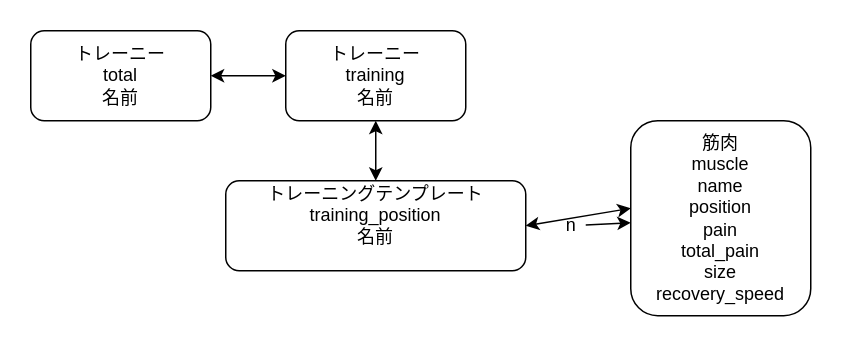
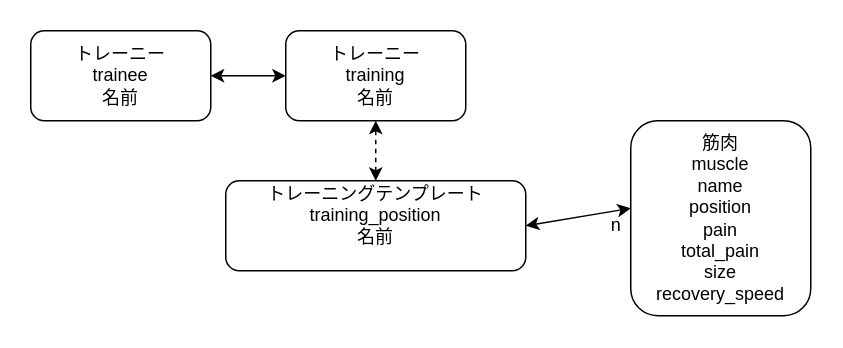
- <mxCell id="3" value="トレーニー&lt;br&gt;total&lt;br&gt;名前&lt;br&gt;" style="rounded=1;whiteSpace=wrap;html=1;" parent="1" vertex="1"><mxGeometry x="20" y="20" width="120" height="60" as="geometry" /></mxCell>
+ <mxCell id="3" value="トレーニー&lt;br&gt;trainee&lt;br&gt;名前&lt;br&gt;" style="rounded=1;whiteSpace=wrap;html=1;" parent="1" vertex="1"><mxGeometry x="20" y="20" width="120" height="60" as="geometry" /></mxCell>
- <mxCell id="8" value="" style="endArrow=classic;startArrow=classic;html=1;exitX=0.5;exitY=0;exitDx=0;exitDy=0;entryX=0.5;entryY=1;entryDx=0;entryDy=0;" edge="1" parent="1" source="7" target="2"><mxGeometry width="50" height="50" relative="1" as="geometry"><mxPoint x="230" y="60" as="sourcePoint" /><mxPoint x="280" y="10" as="targetPoint" /></mxGeometry></mxCell>
+ <mxCell id="8" value="" style="endArrow=classic;startArrow=classic;html=1;exitX=0.5;exitY=0;exitDx=0;exitDy=0;entryX=0.5;entryY=1;entryDx=0;entryDy=0;dashed=1;" edge="1" parent="1" source="7" target="2"><mxGeometry width="50" height="50" relative="1" as="geometry"><mxPoint x="230" y="60" as="sourcePoint" /><mxPoint x="280" y="10" as="targetPoint" /></mxGeometry></mxCell>
- <mxCell id="10" value="n" style="text;html=1;align=center;verticalAlign=middle;resizable=0;points=[];autosize=1;strokeColor=none;fillColor=none;" vertex="1" parent="1"><mxGeometry x="370" y="140" width="20" height="20" as="geometry" /></mxCell>
+ <mxCell id="10" value="n" style="text;html=1;align=center;verticalAlign=middle;resizable=0;points=[];autosize=1;strokeColor=none;fillColor=none;" vertex="1" parent="1"><mxGeometry x="400" y="140" width="20" height="20" as="geometry" /></mxCell>
